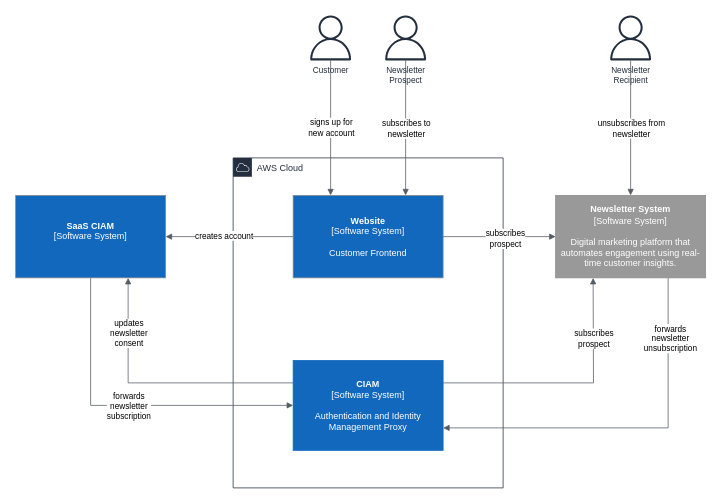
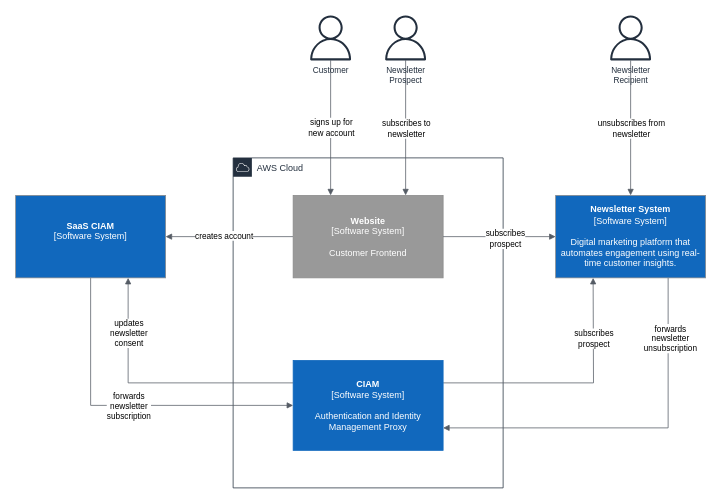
- <mxCell id="19" value="&lt;b&gt;Website&lt;/b&gt;&lt;div&gt;[Software System]&lt;/div&gt;&lt;br&gt;&lt;div&gt;Customer Frontend&lt;/div&gt;" style="rounded=0;whiteSpace=wrap;html=1;labelBackgroundColor=none;fillColor=#1168bd;fontColor=#ffffff;align=center;arcSize=10;strokeColor=#8A8A8A;metaEdit=1;metaData={&quot;c4Type&quot;:{&quot;editable&quot;:false}};points=[[0.25,0,0],[0.5,0,0],[0.75,0,0],[1,0.25,0],[1,0.5,0],[1,0.75,0],[0.75,1,0],[0.5,1,0],[0.25,1,0],[0,0.75,0],[0,0.5,0],[0,0.25,0]];shadow=0;sketch=0;glass=0;" parent="1" vertex="1"><mxGeometry x="390" y="260" width="200" height="110" as="geometry" /></mxCell>
+ <mxCell id="19" value="&lt;b&gt;Website&lt;/b&gt;&lt;div&gt;[Software System]&lt;/div&gt;&lt;br&gt;&lt;div&gt;Customer Frontend&lt;/div&gt;" style="rounded=0;whiteSpace=wrap;html=1;labelBackgroundColor=none;fillColor=#999999;fontColor=#ffffff;align=center;arcSize=10;strokeColor=#8A8A8A;metaEdit=1;metaData={&quot;c4Type&quot;:{&quot;editable&quot;:false}};points=[[0.25,0,0],[0.5,0,0],[0.75,0,0],[1,0.25,0],[1,0.5,0],[1,0.75,0],[0.75,1,0],[0.5,1,0],[0.25,1,0],[0,0.75,0],[0,0.5,0],[0,0.25,0]];shadow=0;sketch=0;glass=0;" parent="1" vertex="1"><mxGeometry x="390" y="260" width="200" height="110" as="geometry" /></mxCell>
- <mxCell id="16" value="&lt;b&gt;Newsletter System&lt;/b&gt;&lt;div&gt;[Software System]&lt;/div&gt;&lt;br&gt;&lt;div&gt;Digital marketing platform that automates engagement using real-time customer insights.&lt;/div&gt;" style="rounded=0;whiteSpace=wrap;html=1;labelBackgroundColor=none;fillColor=#999999;fontColor=#ffffff;align=center;arcSize=10;strokeColor=#8A8A8A;metaEdit=1;metaData={&quot;c4Type&quot;:{&quot;editable&quot;:false}};points=[[0.25,0,0],[0.5,0,0],[0.75,0,0],[1,0.25,0],[1,0.5,0],[1,0.75,0],[0.75,1,0],[0.5,1,0],[0.25,1,0],[0,0.75,0],[0,0.5,0],[0,0.25,0]];shadow=0;sketch=0;glass=0;" parent="1" vertex="1"><mxGeometry x="740" y="260" width="200" height="110" as="geometry" /></mxCell>
+ <mxCell id="16" value="&lt;b&gt;Newsletter System&lt;/b&gt;&lt;div&gt;[Software System]&lt;/div&gt;&lt;br&gt;&lt;div&gt;Digital marketing platform that automates engagement using real-time customer insights.&lt;/div&gt;" style="rounded=0;whiteSpace=wrap;html=1;labelBackgroundColor=none;fillColor=#1168bd;fontColor=#ffffff;align=center;arcSize=10;strokeColor=#8A8A8A;metaEdit=1;metaData={&quot;c4Type&quot;:{&quot;editable&quot;:false}};points=[[0.25,0,0],[0.5,0,0],[0.75,0,0],[1,0.25,0],[1,0.5,0],[1,0.75,0],[0.75,1,0],[0.5,1,0],[0.25,1,0],[0,0.75,0],[0,0.5,0],[0,0.25,0]];shadow=0;sketch=0;glass=0;" parent="1" vertex="1"><mxGeometry x="740" y="260" width="200" height="110" as="geometry" /></mxCell>
